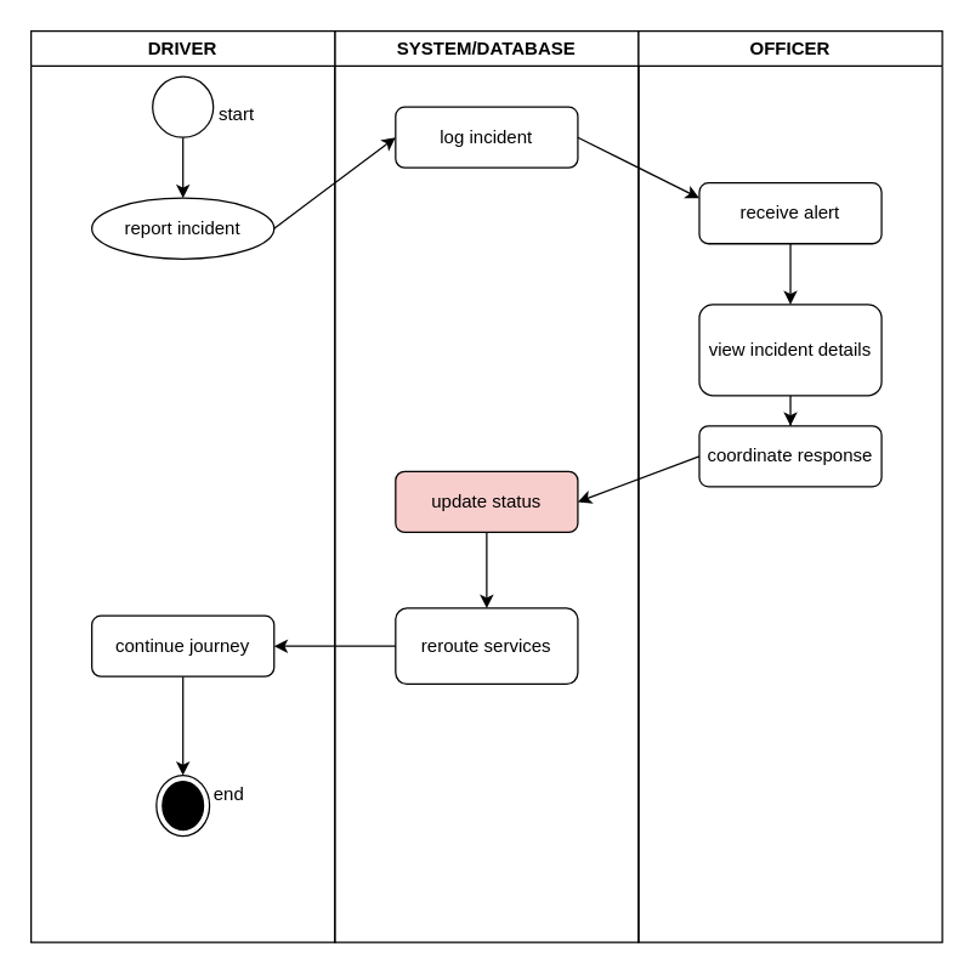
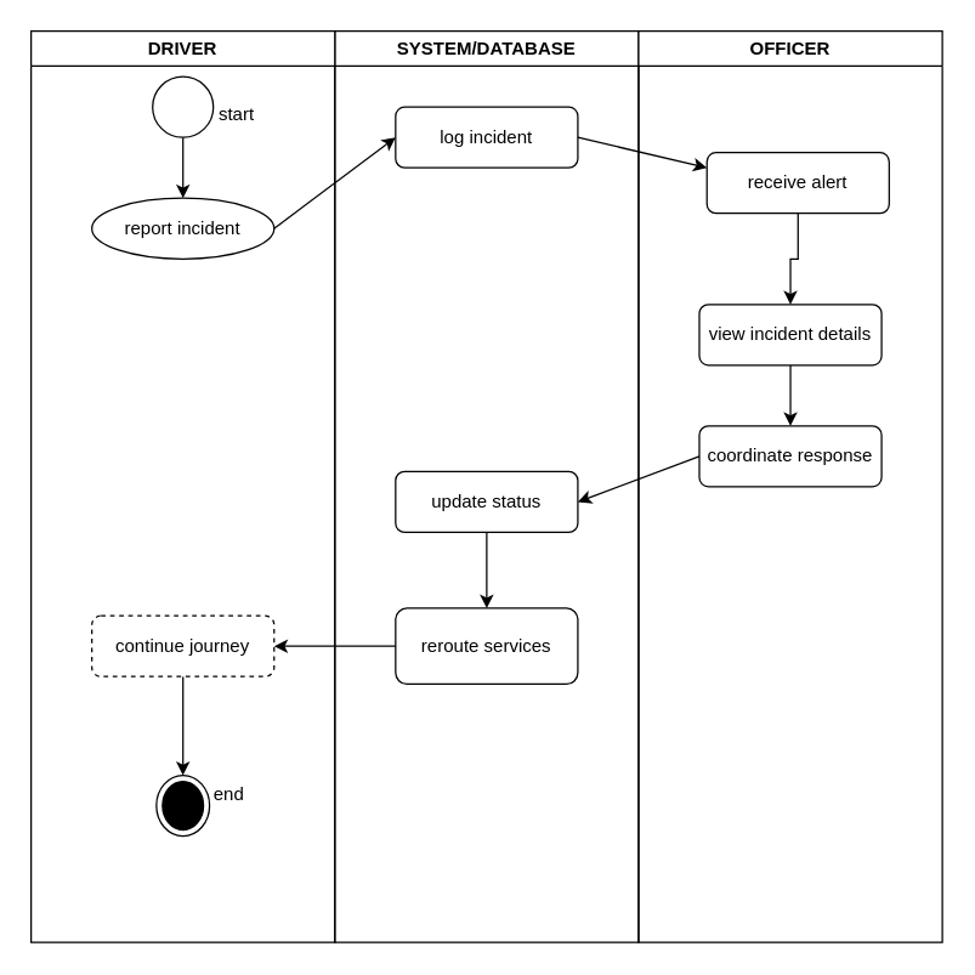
- <mxCell id="9" value="receive alert" style="rounded=1;whiteSpace=wrap;html=1;" vertex="1" parent="7"><mxGeometry x="40" y="100" width="120" height="40" as="geometry" /></mxCell>
+ <mxCell id="9" value="receive alert" style="rounded=1;whiteSpace=wrap;html=1;" vertex="1" parent="7"><mxGeometry x="45" y="80" width="120" height="40" as="geometry" /></mxCell>
- <mxCell id="11" value="view incident details" style="rounded=1;whiteSpace=wrap;html=1;" vertex="1" parent="7"><mxGeometry x="40" y="180" width="120" height="60" as="geometry" /></mxCell>
+ <mxCell id="11" value="view incident details" style="rounded=1;whiteSpace=wrap;html=1;" vertex="1" parent="7"><mxGeometry x="40" y="180" width="120" height="40" as="geometry" /></mxCell>
- <mxCell id="5" value="update status" style="rounded=1;whiteSpace=wrap;html=1;fillColor=#f8cecc;" vertex="1" parent="2"><mxGeometry x="40" y="290" width="120" height="40" as="geometry" /></mxCell>
+ <mxCell id="5" value="update status" style="rounded=1;whiteSpace=wrap;html=1;" vertex="1" parent="2"><mxGeometry x="40" y="290" width="120" height="40" as="geometry" /></mxCell>
- <mxCell id="18" value="continue journey" style="rounded=1;whiteSpace=wrap;html=1;" vertex="1" parent="13"><mxGeometry x="40" y="385" width="120" height="40" as="geometry" /></mxCell>
+ <mxCell id="18" value="continue journey" style="rounded=1;whiteSpace=wrap;html=1;dashed=1;" vertex="1" parent="13"><mxGeometry x="40" y="385" width="120" height="40" as="geometry" /></mxCell>
